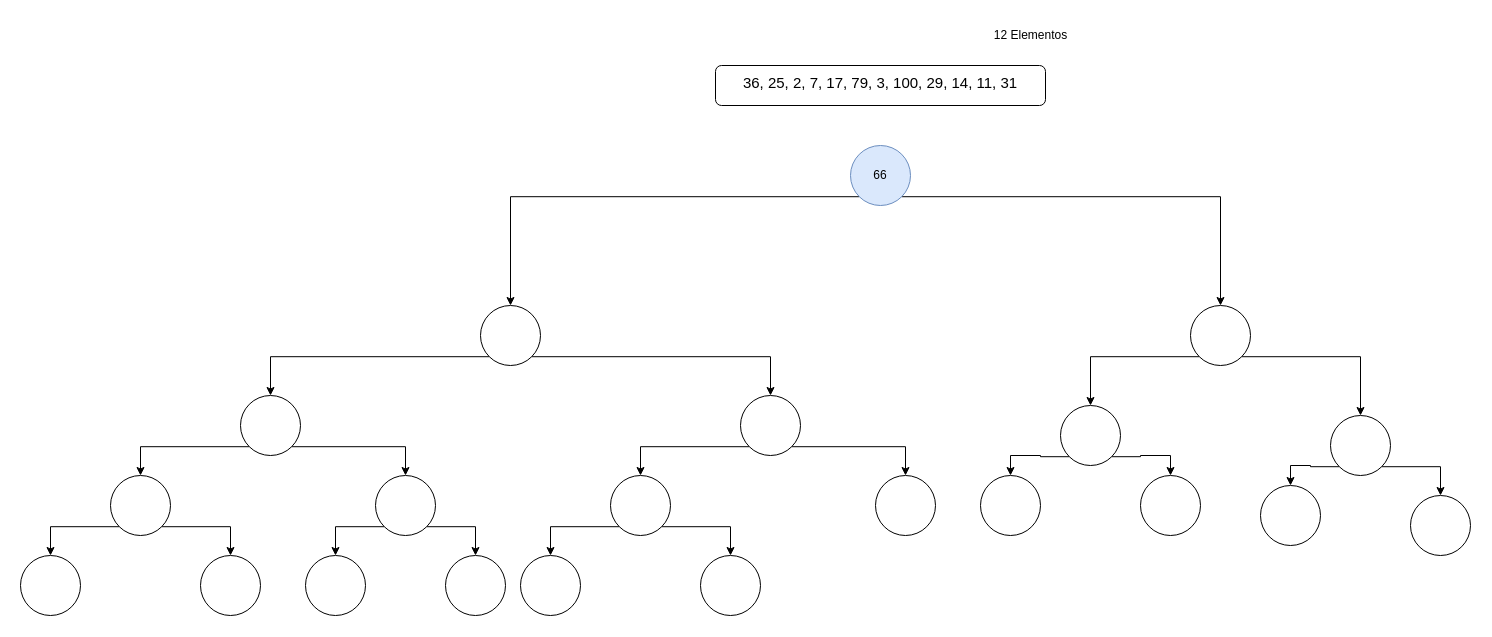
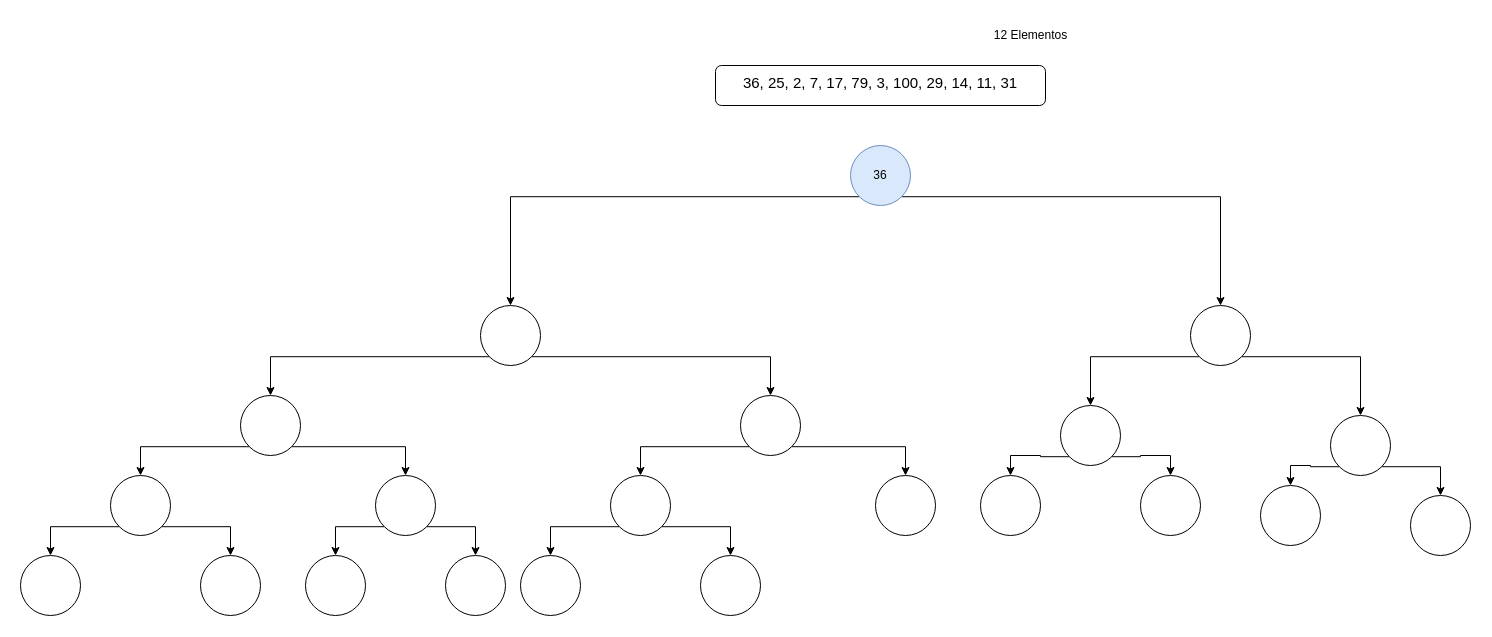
- <mxCell id="5" value="66" style="ellipse;whiteSpace=wrap;html=1;aspect=fixed;fillColor=#dae8fc;strokeColor=#6c8ebf;" vertex="1" parent="1"><mxGeometry x="850" y="145" width="60" height="60" as="geometry" /></mxCell>
+ <mxCell id="5" value="36" style="ellipse;whiteSpace=wrap;html=1;aspect=fixed;fillColor=#dae8fc;strokeColor=#6c8ebf;" vertex="1" parent="1"><mxGeometry x="850" y="145" width="60" height="60" as="geometry" /></mxCell>
